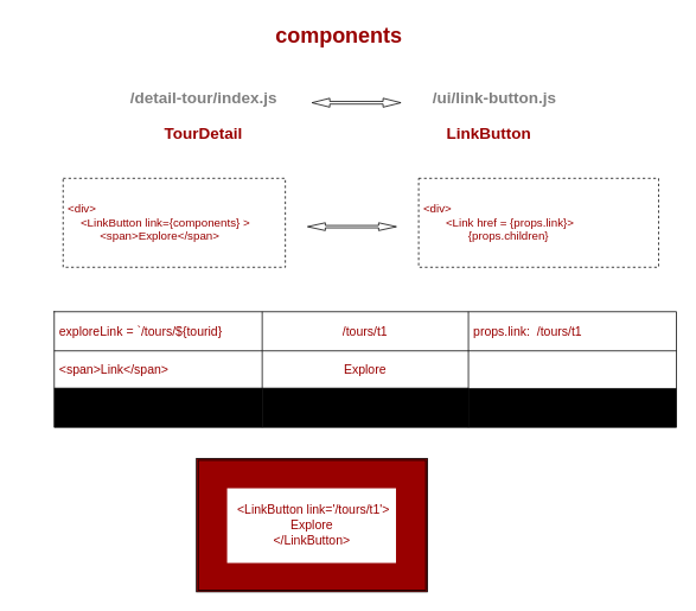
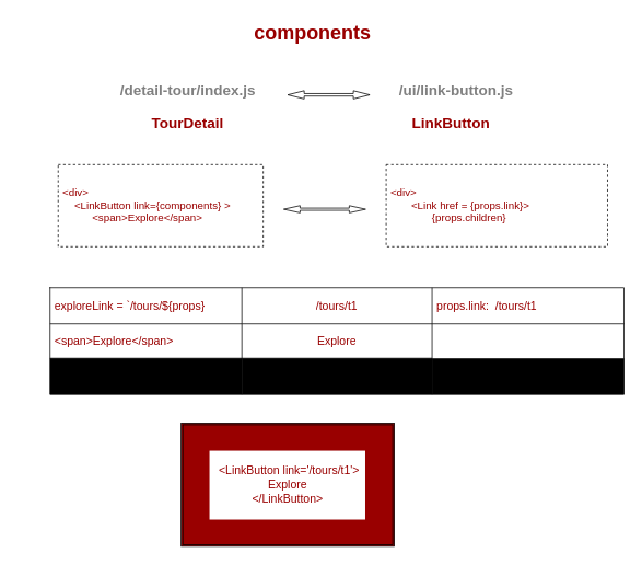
- <mxCell id="12" value="&amp;nbsp;exploreLink = `/tours/${tourid}" style="shape=partialRectangle;html=1;whiteSpace=wrap;connectable=0;fillColor=none;top=0;left=0;bottom=0;right=0;overflow=hidden;pointerEvents=1;labelBackgroundColor=default;fontSize=14;fontColor=#990000;strokeColor=default;align=left;" vertex="1" parent="11"><mxGeometry width="234" height="44" as="geometry"><mxRectangle width="234" height="44" as="alternateBounds" /></mxGeometry></mxCell>
+ <mxCell id="12" value="&amp;nbsp;exploreLink = `/tours/${props}" style="shape=partialRectangle;html=1;whiteSpace=wrap;connectable=0;fillColor=none;top=0;left=0;bottom=0;right=0;overflow=hidden;pointerEvents=1;labelBackgroundColor=default;fontSize=14;fontColor=#990000;strokeColor=default;align=left;" vertex="1" parent="11"><mxGeometry width="234" height="44" as="geometry"><mxRectangle width="234" height="44" as="alternateBounds" /></mxGeometry></mxCell>
- <mxCell id="16" value="&amp;nbsp;&amp;lt;span&amp;gt;Link&amp;lt;/span&amp;gt;" style="shape=partialRectangle;html=1;whiteSpace=wrap;connectable=0;fillColor=none;top=0;left=0;bottom=0;right=0;overflow=hidden;pointerEvents=1;labelBackgroundColor=default;fontSize=14;fontColor=#990000;strokeColor=default;align=left;" vertex="1" parent="15"><mxGeometry width="234" height="42" as="geometry"><mxRectangle width="234" height="42" as="alternateBounds" /></mxGeometry></mxCell>
+ <mxCell id="16" value="&amp;nbsp;&amp;lt;span&amp;gt;Explore&amp;lt;/span&amp;gt;" style="shape=partialRectangle;html=1;whiteSpace=wrap;connectable=0;fillColor=none;top=0;left=0;bottom=0;right=0;overflow=hidden;pointerEvents=1;labelBackgroundColor=default;fontSize=14;fontColor=#990000;strokeColor=default;align=left;" vertex="1" parent="15"><mxGeometry width="234" height="42" as="geometry"><mxRectangle width="234" height="42" as="alternateBounds" /></mxGeometry></mxCell>
